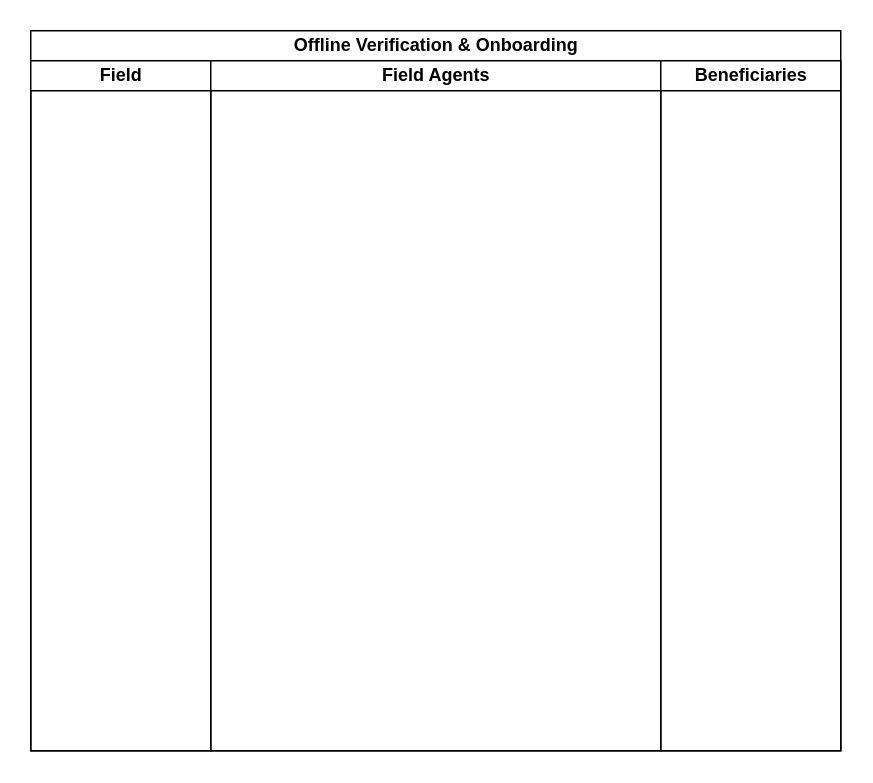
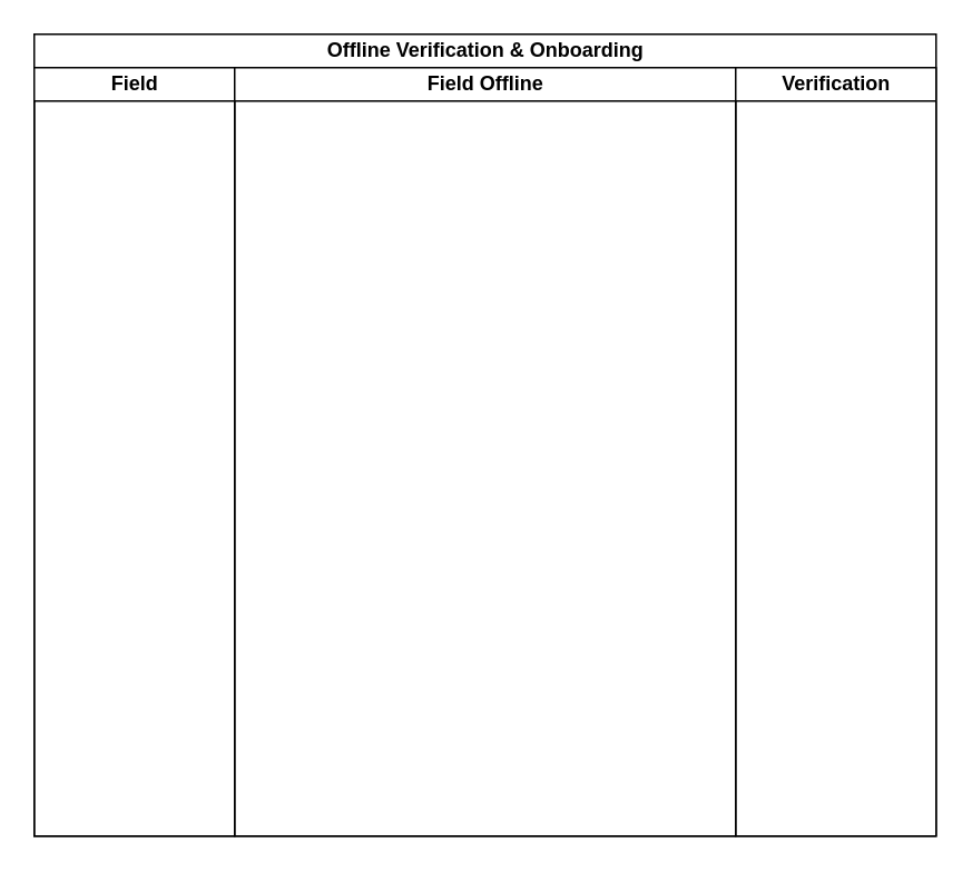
- <mxCell id="4" value="Field Agents" style="swimlane;startSize=20;html=1;" vertex="1" parent="2"><mxGeometry x="120" y="20" width="300" height="460" as="geometry" /></mxCell>
+ <mxCell id="4" value="Field Offline" style="swimlane;startSize=20;html=1;" vertex="1" parent="2"><mxGeometry x="120" y="20" width="300" height="460" as="geometry" /></mxCell>
- <mxCell id="5" value="Beneficiaries" style="swimlane;startSize=20;html=1;" vertex="1" parent="2"><mxGeometry x="420" y="20" width="120" height="460" as="geometry" /></mxCell>
+ <mxCell id="5" value="Verification" style="swimlane;startSize=20;html=1;" vertex="1" parent="2"><mxGeometry x="420" y="20" width="120" height="460" as="geometry" /></mxCell>
